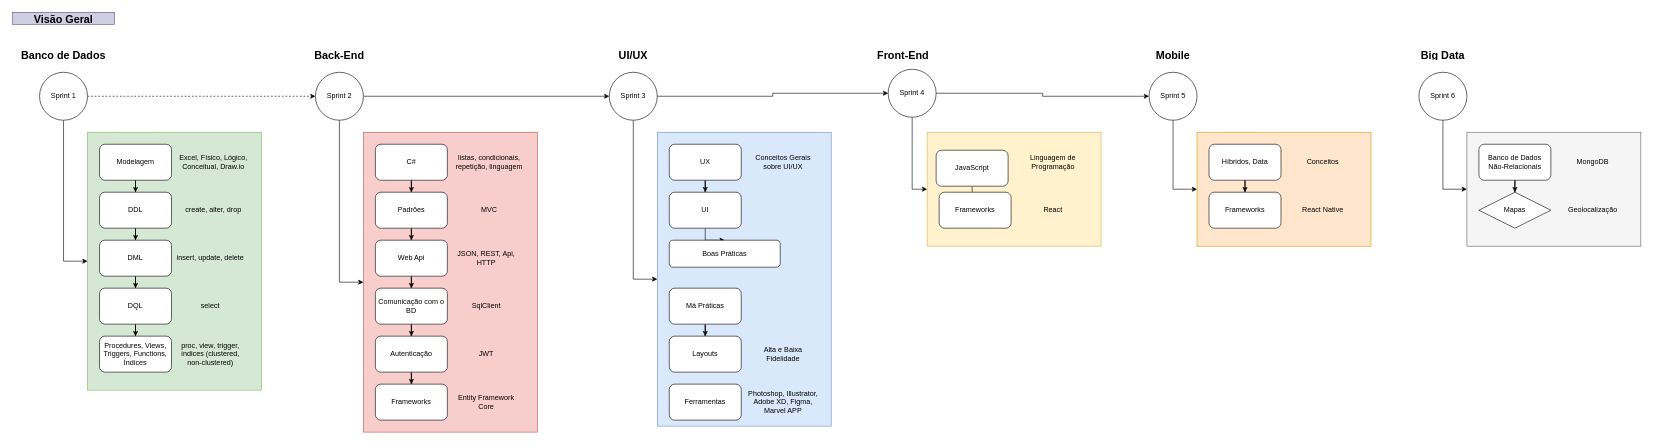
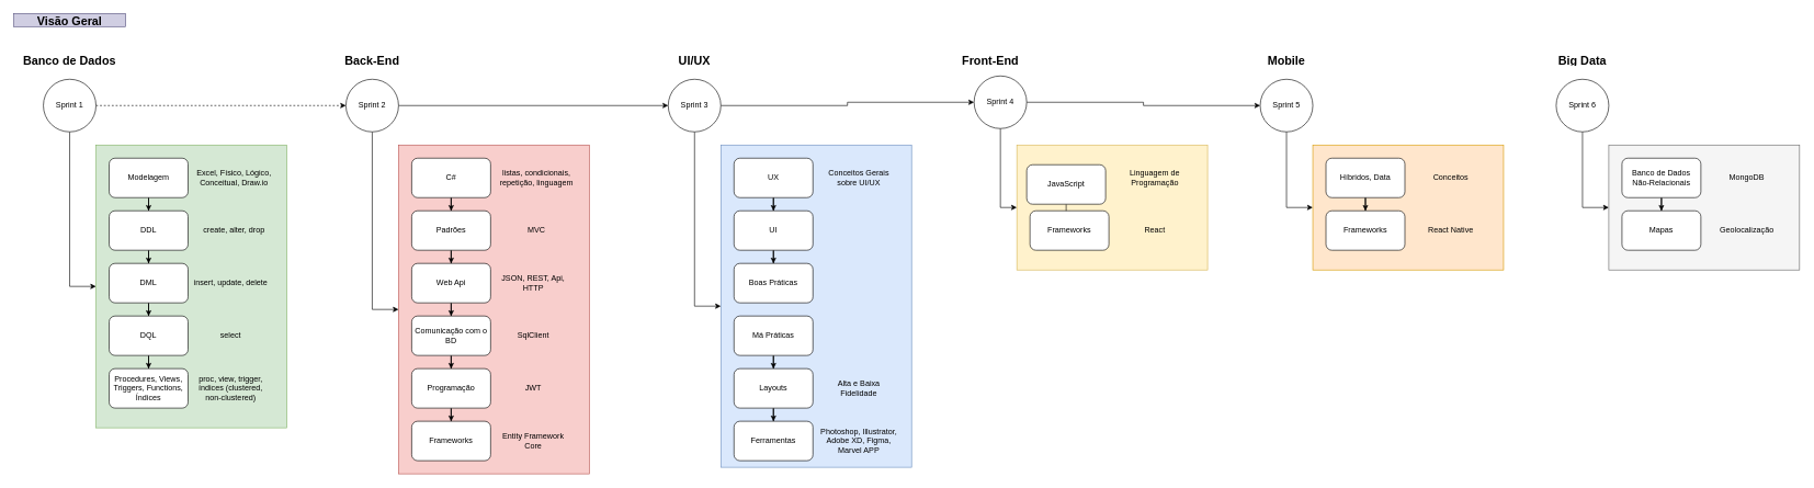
- <mxCell id="86" value="Mapas" style="rhombus;whiteSpace=wrap;html=1;" vertex="1" parent="1"><mxGeometry x="2465" y="320" width="120" height="60" as="geometry" /></mxCell>
+ <mxCell id="86" value="Mapas" style="rounded=1;whiteSpace=wrap;html=1;" vertex="1" parent="1"><mxGeometry x="2465" y="320" width="120" height="60" as="geometry" /></mxCell>
- <mxCell id="56" value="Boas Práticas" style="rounded=1;whiteSpace=wrap;html=1;" vertex="1" parent="1"><mxGeometry x="1115" y="400" width="185" height="45" as="geometry" /></mxCell>
+ <mxCell id="56" value="Boas Práticas" style="rounded=1;whiteSpace=wrap;html=1;" vertex="1" parent="1"><mxGeometry x="1115" y="400" width="120" height="60" as="geometry" /></mxCell>
- <mxCell id="43" value="Autenticação" style="rounded=1;whiteSpace=wrap;html=1;" vertex="1" parent="1"><mxGeometry x="625" y="560" width="120" height="60" as="geometry" /></mxCell>
+ <mxCell id="43" value="Programação" style="rounded=1;whiteSpace=wrap;html=1;" vertex="1" parent="1"><mxGeometry x="625" y="560" width="120" height="60" as="geometry" /></mxCell>
+ <mxCell id="63" style="edgeStyle=orthogonalEdgeStyle;rounded=0;orthogonalLoop=1;jettySize=auto;html=1;entryX=0.5;entryY=0;entryDx=0;entryDy=0;" edge="1" parent="1" source="64" target="66"><mxGeometry relative="1" as="geometry" /></mxCell>
